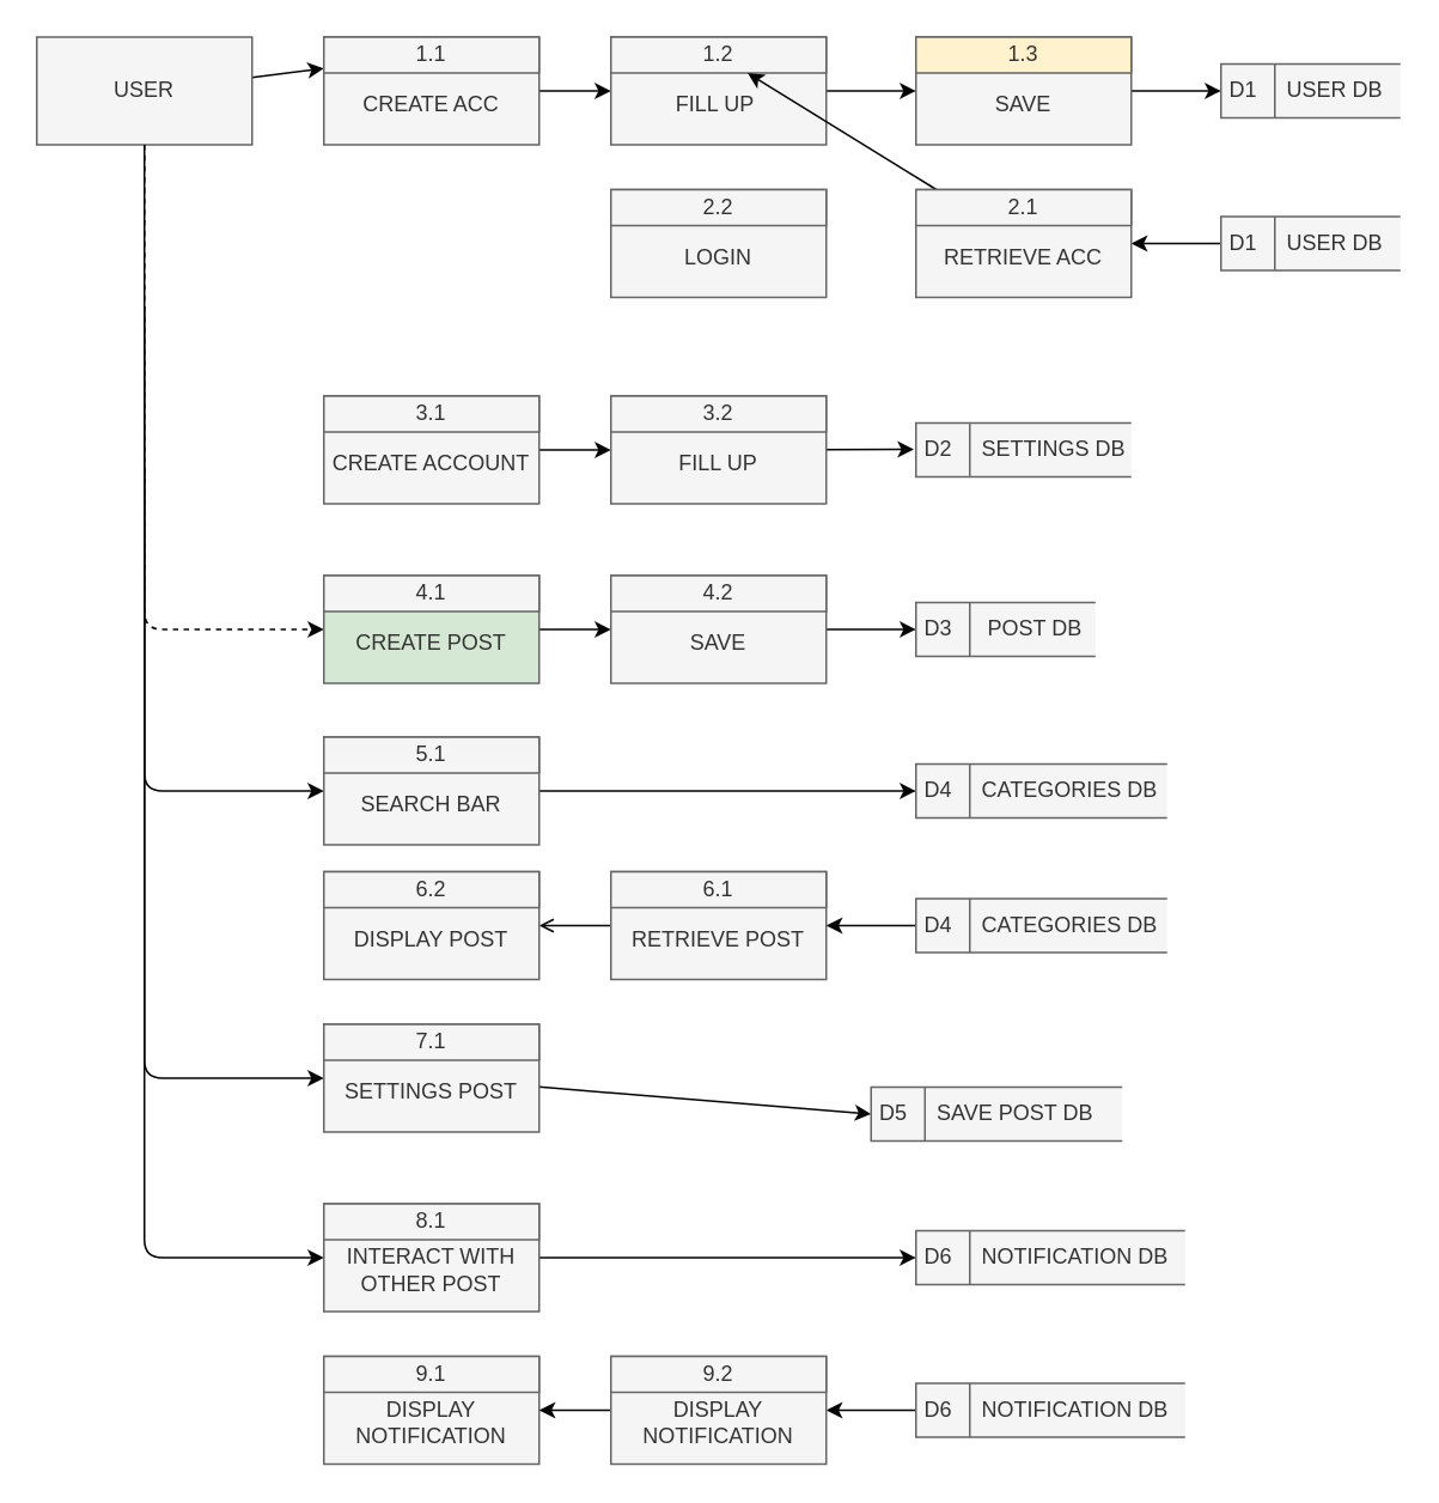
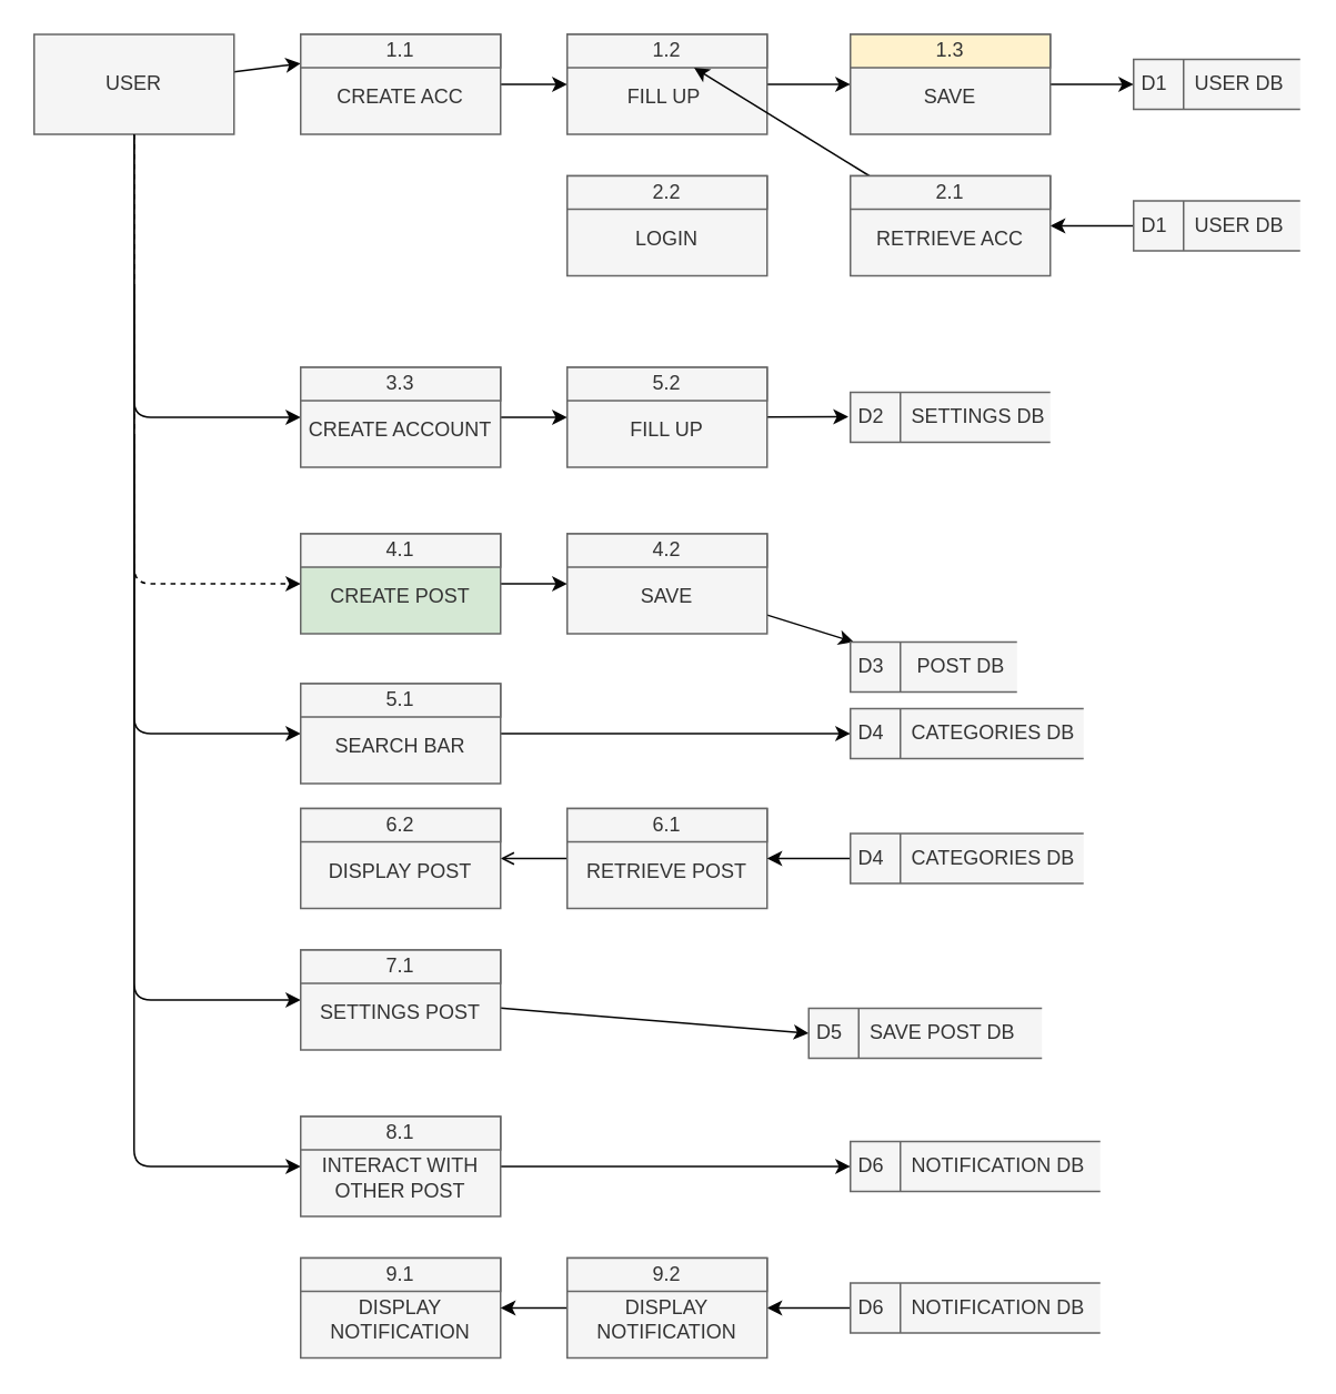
- <mxCell id="25" value="3.1" style="rounded=0;whiteSpace=wrap;html=1;fillColor=#f5f5f5;fontColor=#333333;strokeColor=#666666;" parent="1" vertex="1"><mxGeometry x="180" y="220" width="120" height="20" as="geometry" /></mxCell>
+ <mxCell id="25" value="3.3" style="rounded=0;whiteSpace=wrap;html=1;fillColor=#f5f5f5;fontColor=#333333;strokeColor=#666666;" parent="1" vertex="1"><mxGeometry x="180" y="220" width="120" height="20" as="geometry" /></mxCell>
- <mxCell id="43" value="3.2" style="rounded=0;whiteSpace=wrap;html=1;fillColor=#f5f5f5;fontColor=#333333;strokeColor=#666666;" parent="1" vertex="1"><mxGeometry x="340" y="220" width="120" height="20" as="geometry" /></mxCell>
+ <mxCell id="43" value="5.2" style="rounded=0;whiteSpace=wrap;html=1;fillColor=#f5f5f5;fontColor=#333333;strokeColor=#666666;" parent="1" vertex="1"><mxGeometry x="340" y="220" width="120" height="20" as="geometry" /></mxCell>
+ <mxCell id="3" value="" style="edgeStyle=none;html=1;strokeColor=#050505;entryX=0;entryY=0.5;entryDx=0;entryDy=0;" parent="1" source="5" target="24" edge="1"><mxGeometry relative="1" as="geometry"><Array as="points"><mxPoint x="80" y="250" /></Array></mxGeometry></mxCell>
- <mxCell id="48" value="D3&amp;nbsp; &amp;nbsp; &amp;nbsp; POST DB" style="html=1;dashed=0;whitespace=wrap;shape=mxgraph.dfd.dataStoreID;align=left;spacingLeft=3;points=[[0,0],[0.5,0],[1,0],[0,0.5],[1,0.5],[0,1],[0.5,1],[1,1]];fillColor=#f5f5f5;fontColor=#333333;strokeColor=#666666;" parent="1" vertex="1"><mxGeometry x="510" y="335" width="100" height="30" as="geometry" /></mxCell>
+ <mxCell id="48" value="D3&amp;nbsp; &amp;nbsp; &amp;nbsp; POST DB" style="html=1;dashed=0;whitespace=wrap;shape=mxgraph.dfd.dataStoreID;align=left;spacingLeft=3;points=[[0,0],[0.5,0],[1,0],[0,0.5],[1,0.5],[0,1],[0.5,1],[1,1]];fillColor=#f5f5f5;fontColor=#333333;strokeColor=#666666;" parent="1" vertex="1"><mxGeometry x="510" y="385" width="100" height="30" as="geometry" /></mxCell>
